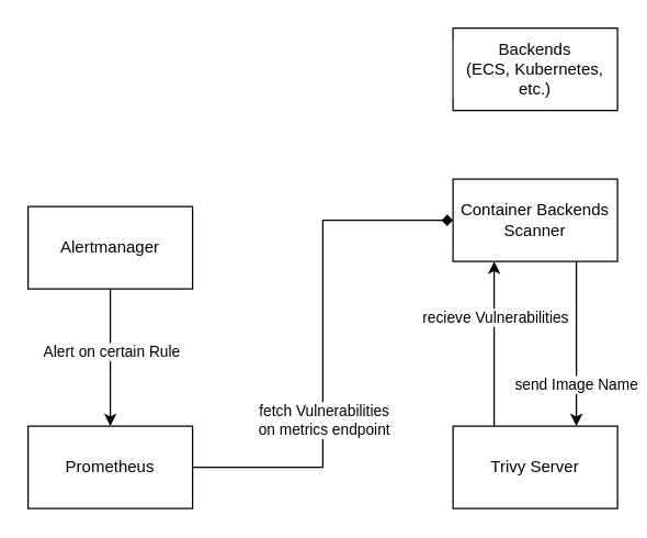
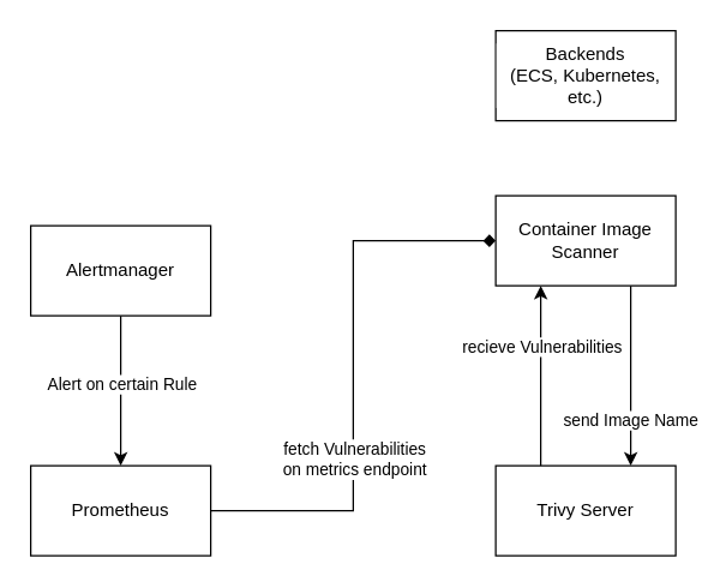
- <mxCell id="5" value="Container Backends Scanner" style="rounded=0;whiteSpace=wrap;html=1;fillColor=default;strokeColor=default;fontColor=default;" vertex="1" parent="1"><mxGeometry x="330" y="130" width="120" height="60" as="geometry" /></mxCell>
+ <mxCell id="5" value="Container Image Scanner" style="rounded=0;whiteSpace=wrap;html=1;fillColor=default;strokeColor=default;fontColor=default;" vertex="1" parent="1"><mxGeometry x="330" y="130" width="120" height="60" as="geometry" /></mxCell>
